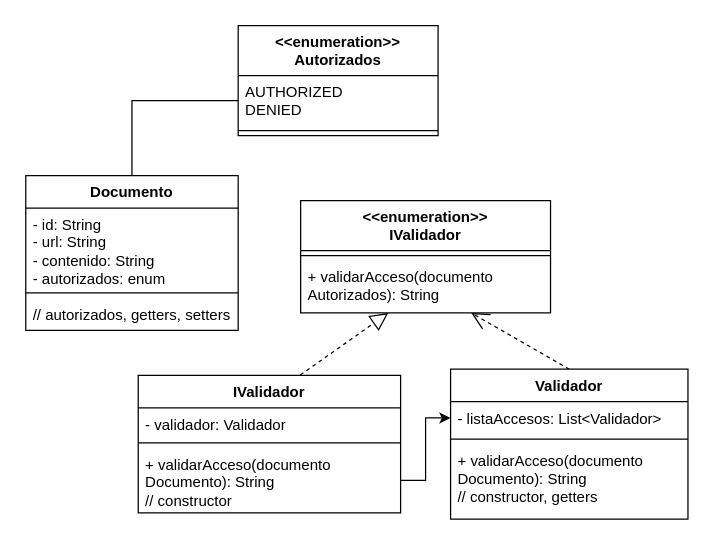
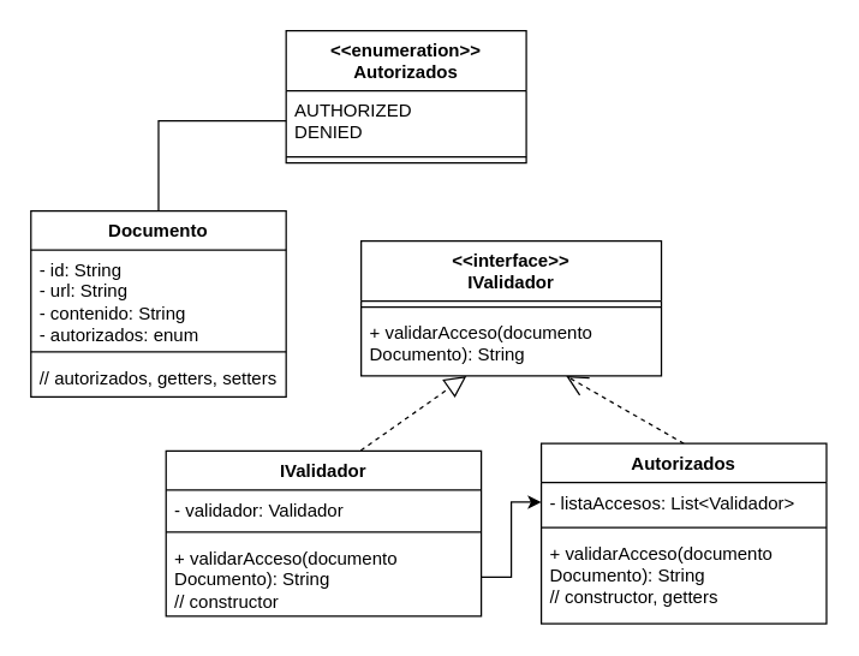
- <mxCell id="2" value="&lt;div&gt;&amp;lt;&amp;lt;enumeration&amp;gt;&amp;gt;&lt;/div&gt;IValidador" style="swimlane;fontStyle=1;align=center;verticalAlign=top;childLayout=stackLayout;horizontal=1;startSize=40;horizontalStack=0;resizeParent=1;resizeParentMax=0;resizeLast=0;collapsible=1;marginBottom=0;whiteSpace=wrap;html=1;" vertex="1" parent="1"><mxGeometry x="240" y="160" width="200" height="90" as="geometry" /></mxCell>
+ <mxCell id="2" value="&lt;div&gt;&amp;lt;&amp;lt;interface&amp;gt;&amp;gt;&lt;/div&gt;IValidador" style="swimlane;fontStyle=1;align=center;verticalAlign=top;childLayout=stackLayout;horizontal=1;startSize=40;horizontalStack=0;resizeParent=1;resizeParentMax=0;resizeLast=0;collapsible=1;marginBottom=0;whiteSpace=wrap;html=1;" vertex="1" parent="1"><mxGeometry x="240" y="160" width="200" height="90" as="geometry" /></mxCell>
- <mxCell id="4" value="+ validarAcceso(documento Autorizados): String" style="text;strokeColor=none;fillColor=none;align=left;verticalAlign=top;spacingLeft=4;spacingRight=4;overflow=hidden;rotatable=0;points=[[0,0.5],[1,0.5]];portConstraint=eastwest;whiteSpace=wrap;html=1;" vertex="1" parent="2"><mxGeometry y="48" width="200" height="42" as="geometry" /></mxCell>
+ <mxCell id="4" value="+ validarAcceso(documento Documento): String" style="text;strokeColor=none;fillColor=none;align=left;verticalAlign=top;spacingLeft=4;spacingRight=4;overflow=hidden;rotatable=0;points=[[0,0.5],[1,0.5]];portConstraint=eastwest;whiteSpace=wrap;html=1;" vertex="1" parent="2"><mxGeometry y="48" width="200" height="42" as="geometry" /></mxCell>
- <mxCell id="19" value="Validador" style="swimlane;fontStyle=1;align=center;verticalAlign=top;childLayout=stackLayout;horizontal=1;startSize=26;horizontalStack=0;resizeParent=1;resizeParentMax=0;resizeLast=0;collapsible=1;marginBottom=0;whiteSpace=wrap;html=1;" vertex="1" parent="1"><mxGeometry x="360" y="295" width="190" height="120" as="geometry" /></mxCell>
+ <mxCell id="19" value="Autorizados" style="swimlane;fontStyle=1;align=center;verticalAlign=top;childLayout=stackLayout;horizontal=1;startSize=26;horizontalStack=0;resizeParent=1;resizeParentMax=0;resizeLast=0;collapsible=1;marginBottom=0;whiteSpace=wrap;html=1;" vertex="1" parent="1"><mxGeometry x="360" y="295" width="190" height="120" as="geometry" /></mxCell>
